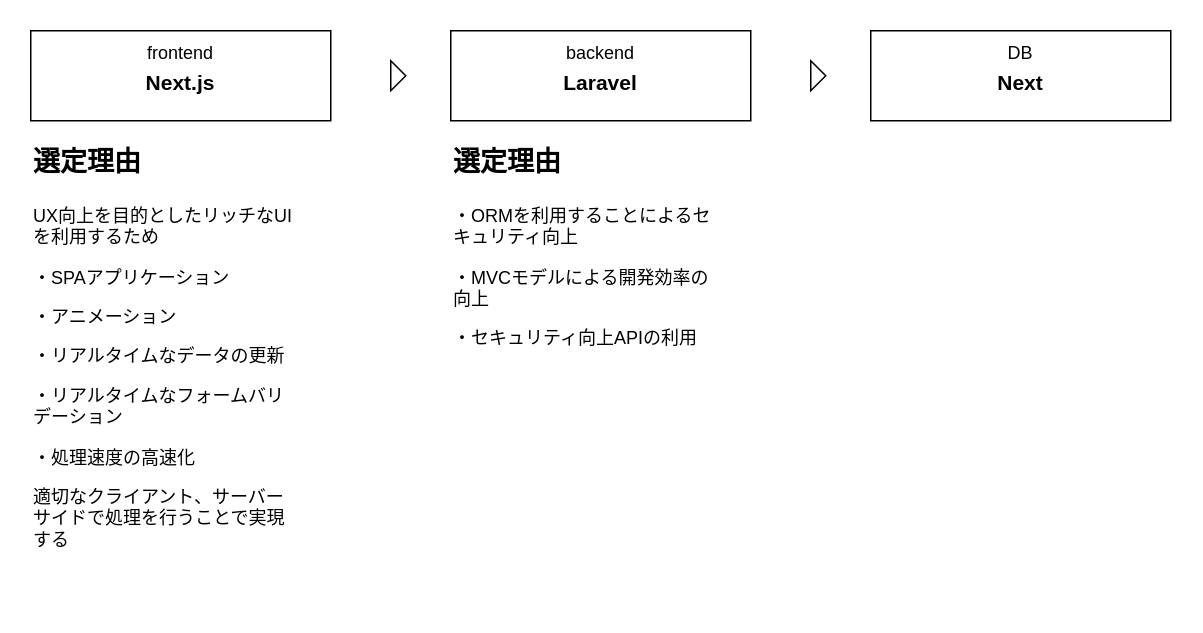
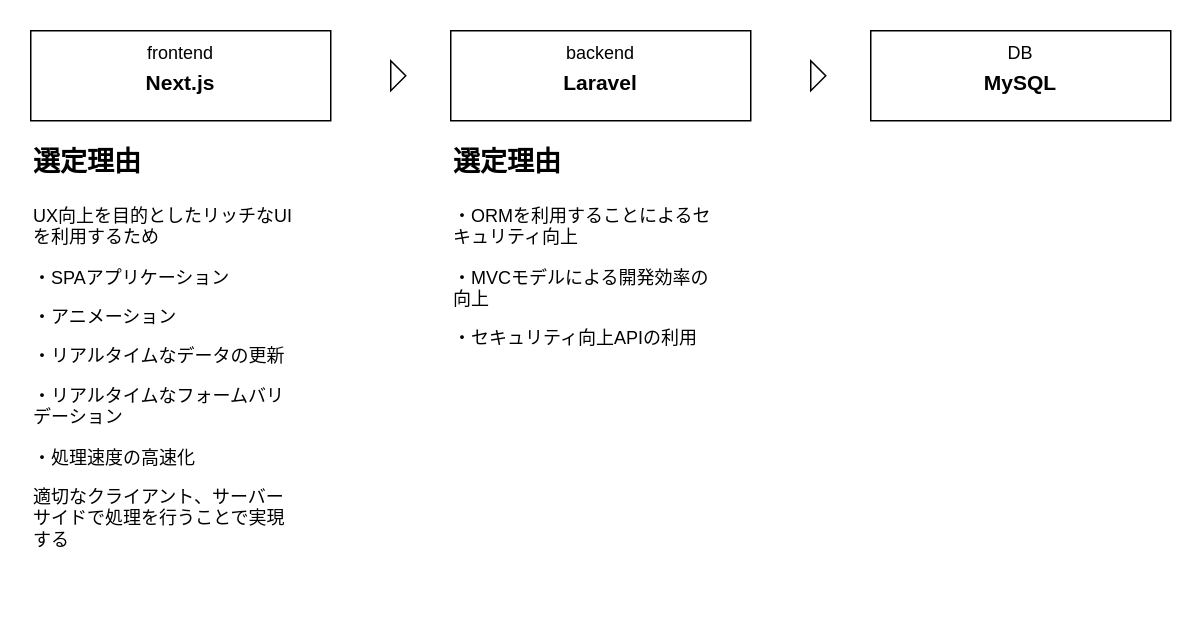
- <mxCell id="14" value="&lt;font style=&quot;font-size: 14px;&quot;&gt;&lt;b&gt;Next&lt;/b&gt;&lt;/font&gt;" style="text;html=1;align=center;verticalAlign=middle;whiteSpace=wrap;rounded=0;" vertex="1" parent="1"><mxGeometry x="650" y="40" width="60" height="30" as="geometry" /></mxCell>
+ <mxCell id="14" value="&lt;font style=&quot;font-size: 14px;&quot;&gt;&lt;b&gt;MySQL&lt;/b&gt;&lt;/font&gt;" style="text;html=1;align=center;verticalAlign=middle;whiteSpace=wrap;rounded=0;" vertex="1" parent="1"><mxGeometry x="650" y="40" width="60" height="30" as="geometry" /></mxCell>
